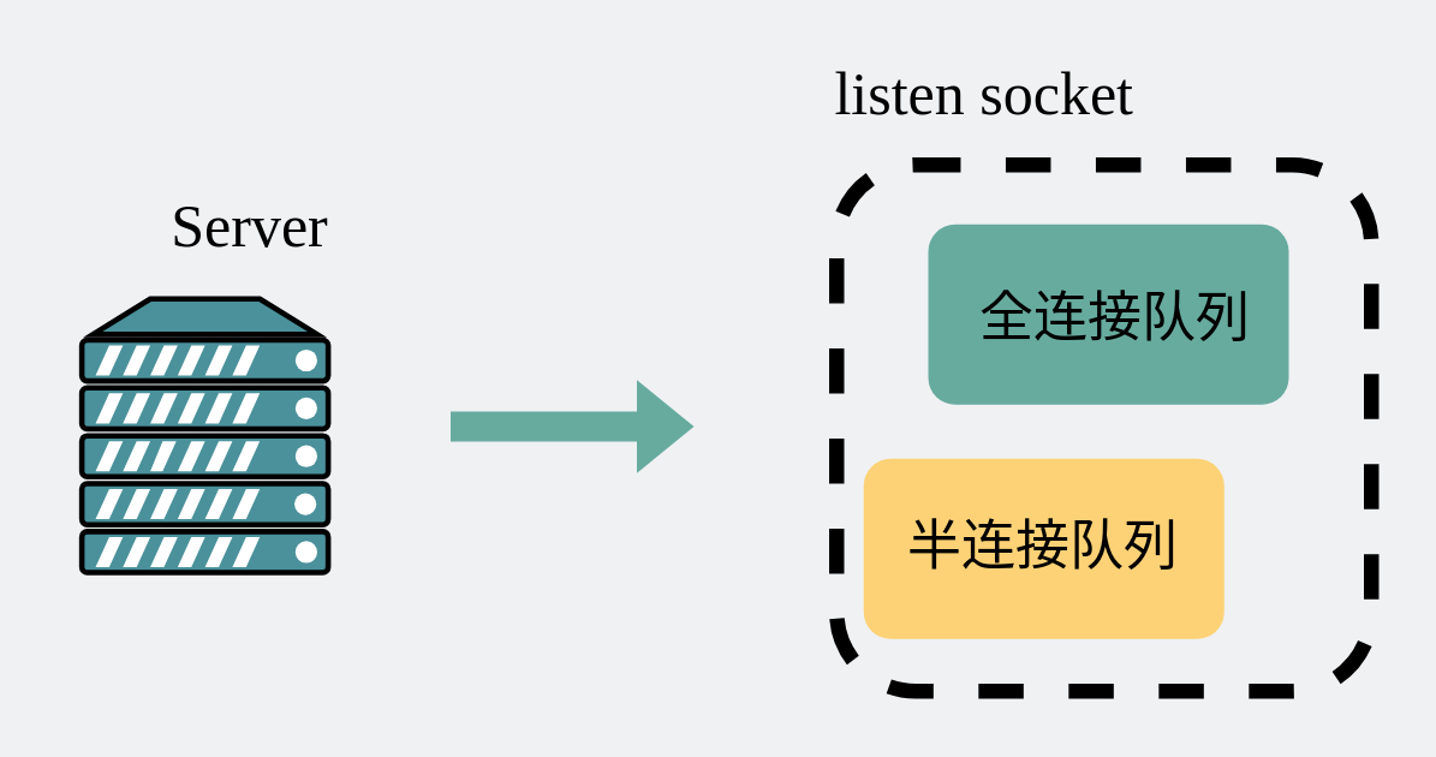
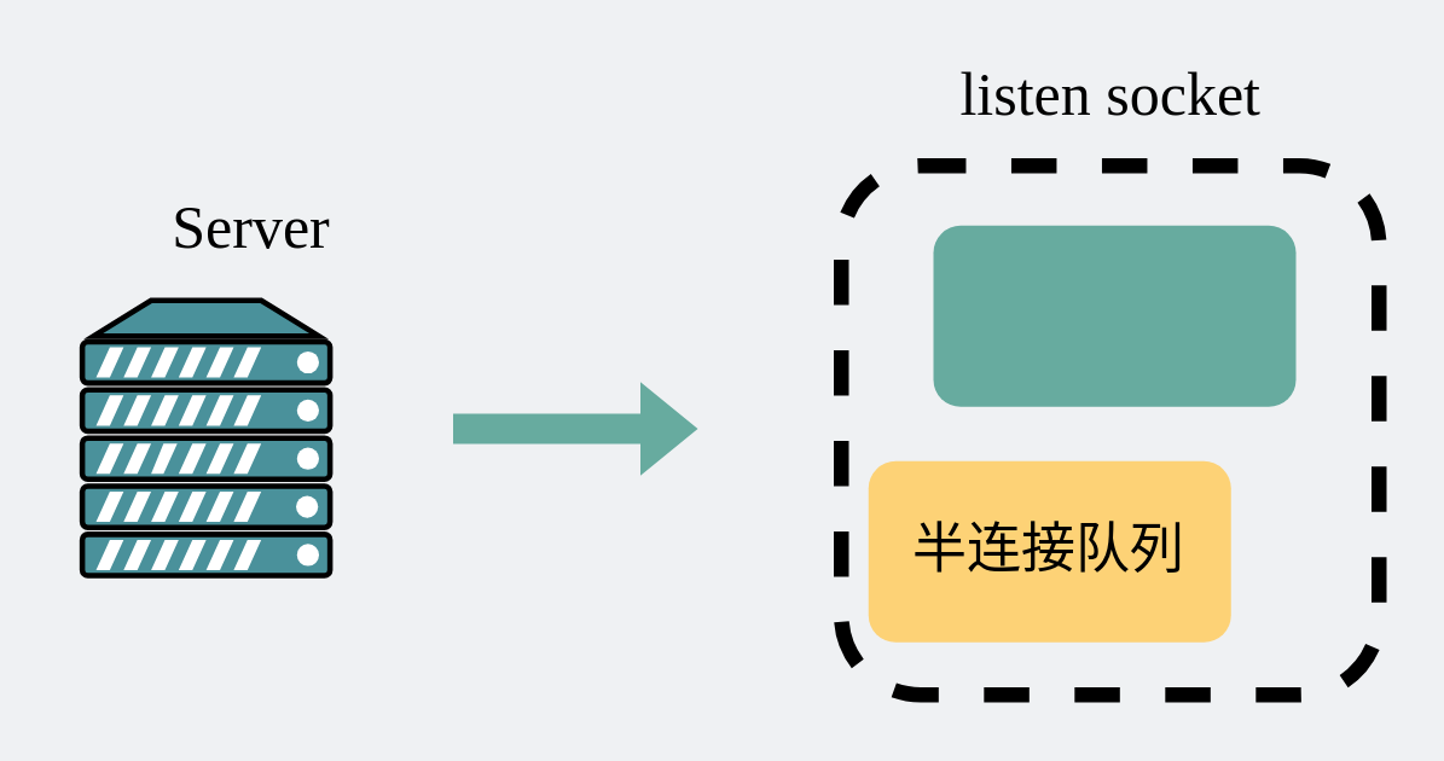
- <mxCell id="7" value="&lt;pre style=&quot;font-family: &amp;#34;source code pro&amp;#34;&quot;&gt;&lt;font style=&quot;font-size: 20px&quot;&gt;listen socket&lt;/font&gt;&lt;/pre&gt;" style="text;html=1;strokeColor=none;fillColor=none;align=center;verticalAlign=middle;whiteSpace=wrap;rounded=0;dashed=1;" parent="1" vertex="1"><mxGeometry x="246.75" y="20" width="160.5" height="20" as="geometry" /></mxCell>
+ <mxCell id="7" value="&lt;pre style=&quot;font-family: &amp;#34;source code pro&amp;#34;&quot;&gt;&lt;font style=&quot;font-size: 20px&quot;&gt;listen socket&lt;/font&gt;&lt;/pre&gt;" style="text;html=1;strokeColor=none;fillColor=none;align=center;verticalAlign=middle;whiteSpace=wrap;rounded=0;dashed=1;" parent="1" vertex="1"><mxGeometry x="286.75" y="20" width="160.5" height="20" as="geometry" /></mxCell>
- <mxCell id="4" value="&lt;font style=&quot;font-size: 18px&quot;&gt;全连接队列&lt;/font&gt;" style="text;html=1;strokeColor=none;fillColor=none;align=center;verticalAlign=middle;whiteSpace=wrap;rounded=0;" parent="1" vertex="1"><mxGeometry x="317.5" y="90" width="106" height="32.77" as="geometry" /></mxCell>
